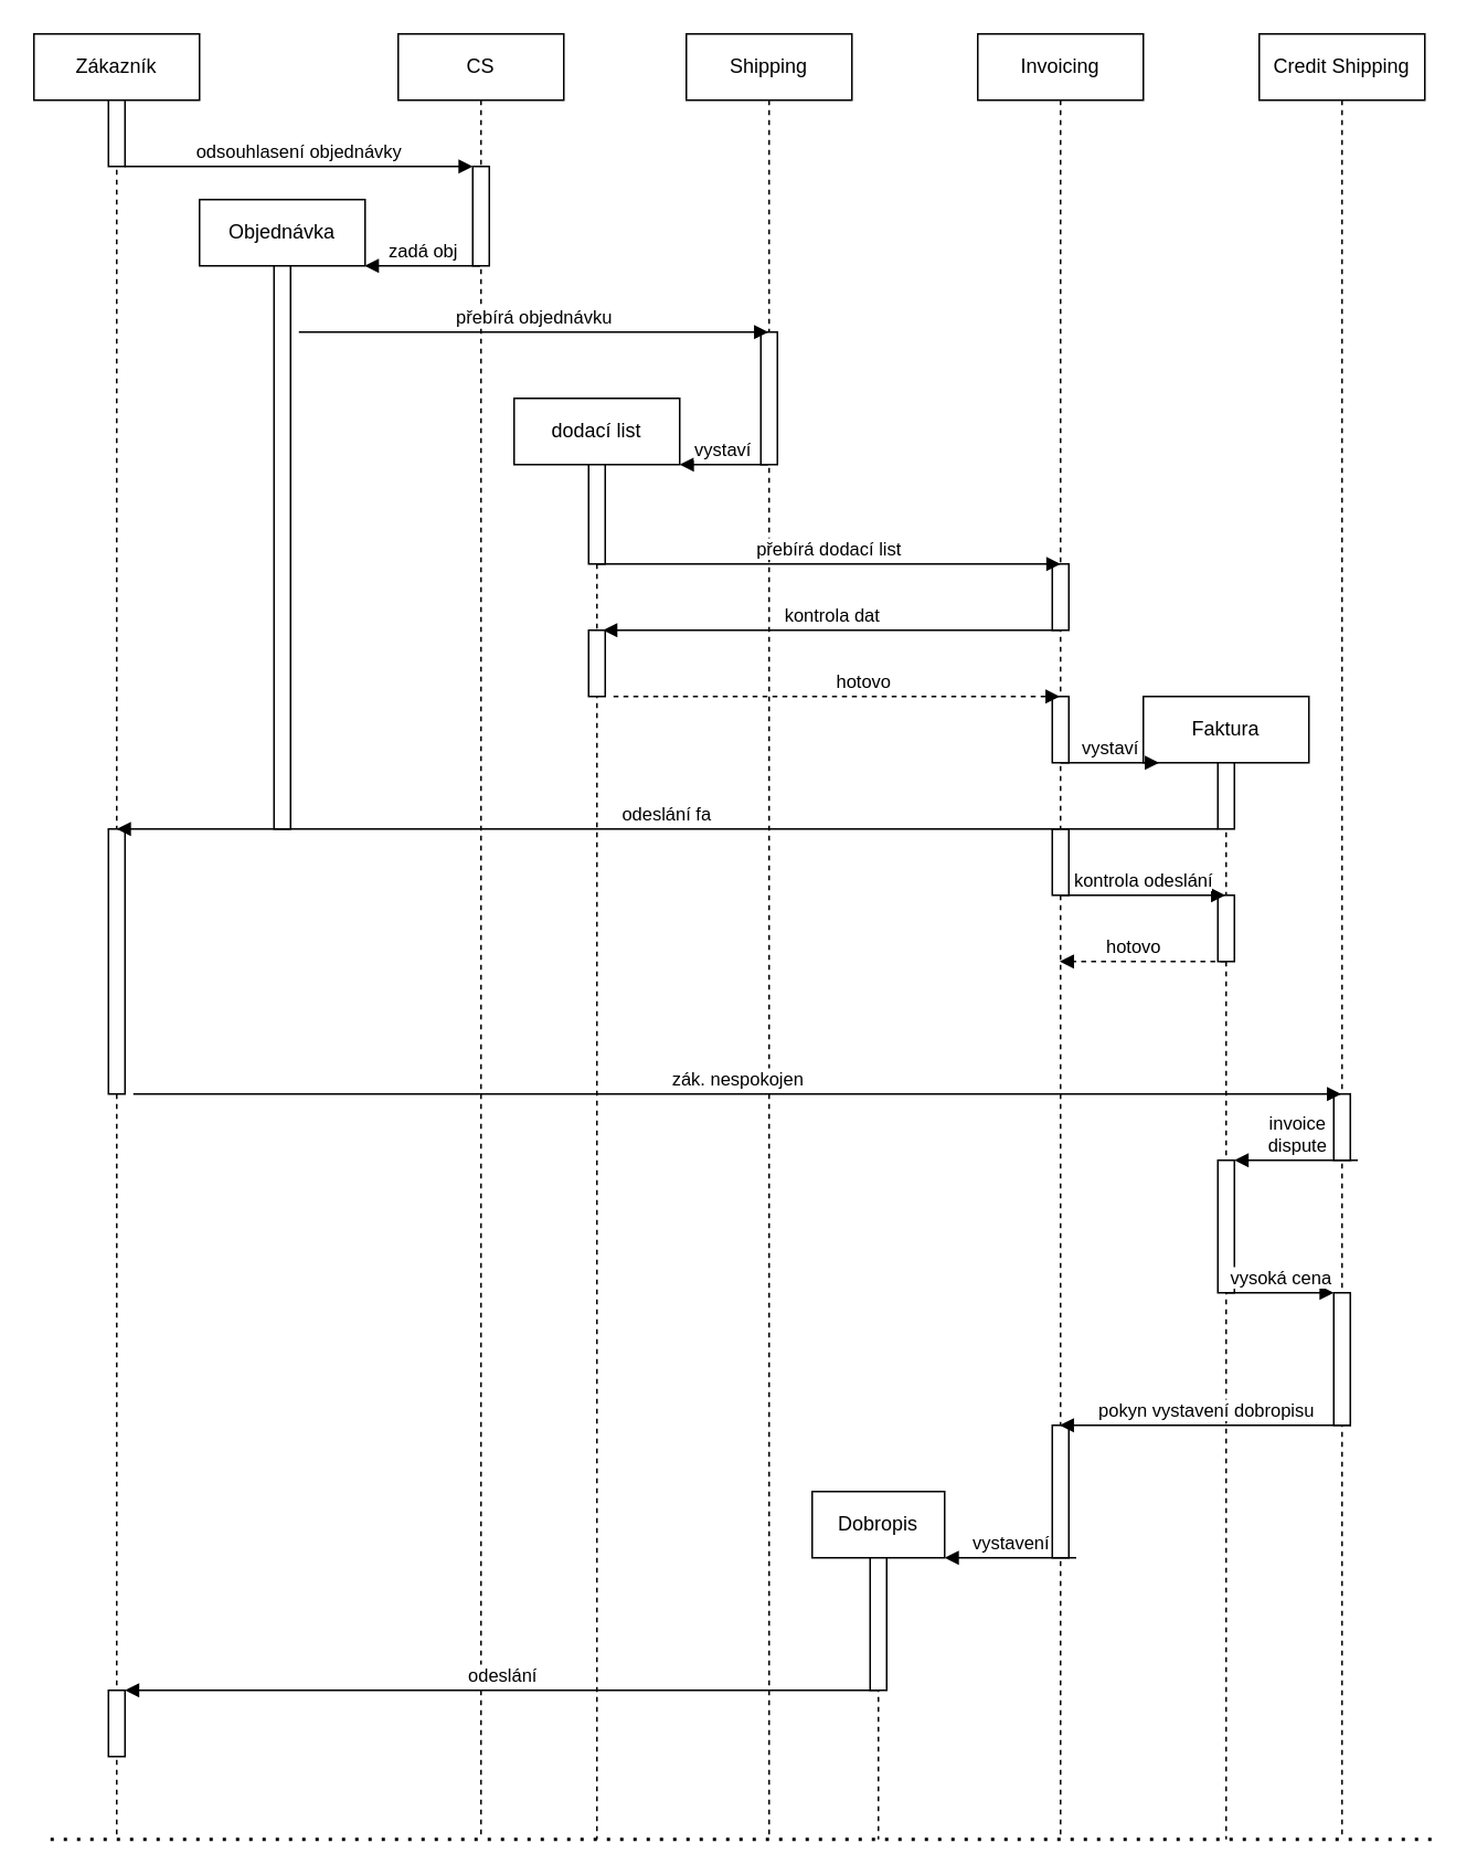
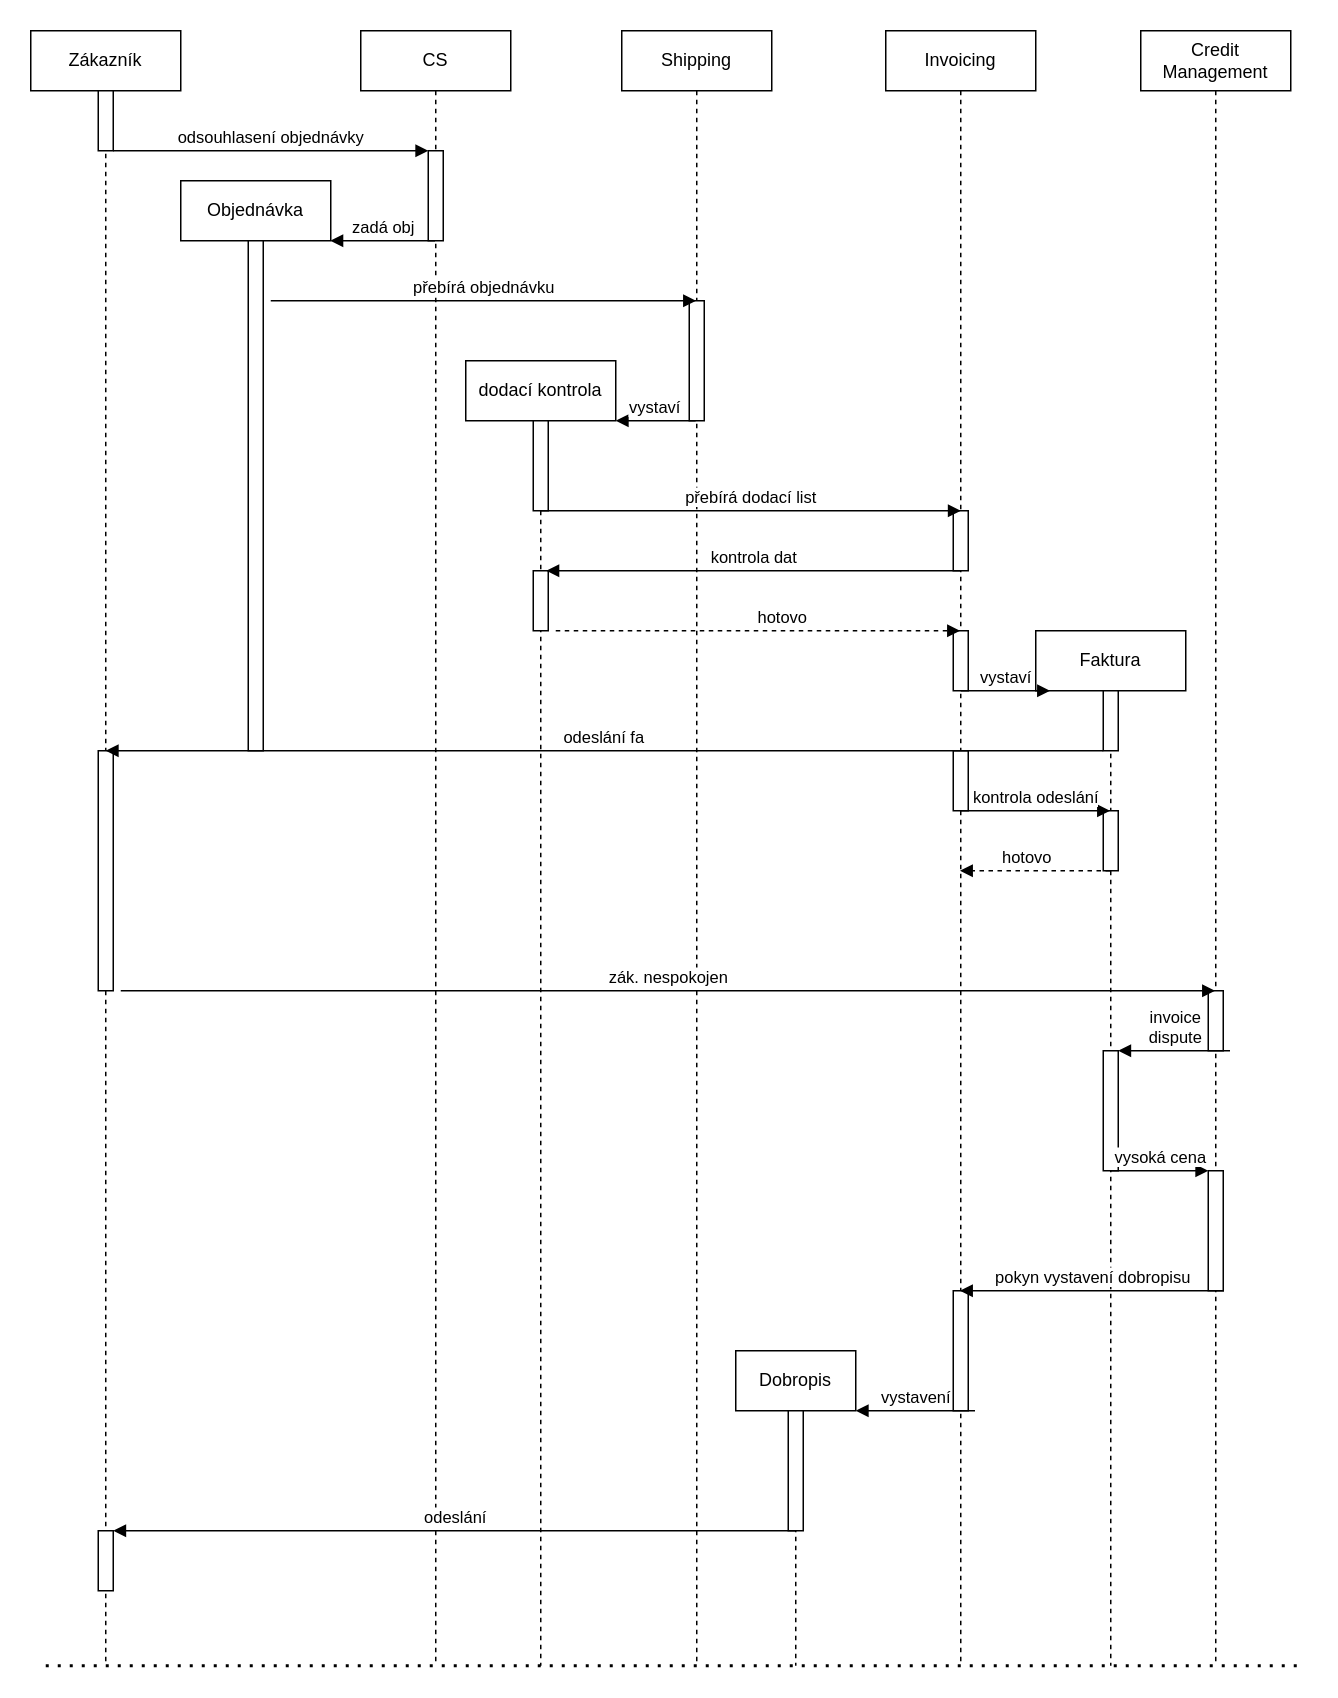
- <mxCell id="15" value="Credit Shipping" style="shape=umlLifeline;perimeter=lifelinePerimeter;whiteSpace=wrap;html=1;container=1;dropTarget=0;collapsible=0;recursiveResize=0;outlineConnect=0;portConstraint=eastwest;newEdgeStyle={&quot;curved&quot;:0,&quot;rounded&quot;:0};" parent="1" vertex="1"><mxGeometry x="760" y="20" width="100" height="1090" as="geometry" /></mxCell>
+ <mxCell id="15" value="Credit Management" style="shape=umlLifeline;perimeter=lifelinePerimeter;whiteSpace=wrap;html=1;container=1;dropTarget=0;collapsible=0;recursiveResize=0;outlineConnect=0;portConstraint=eastwest;newEdgeStyle={&quot;curved&quot;:0,&quot;rounded&quot;:0};" parent="1" vertex="1"><mxGeometry x="760" y="20" width="100" height="1090" as="geometry" /></mxCell>
- <mxCell id="23" value="dodací list" style="shape=umlLifeline;perimeter=lifelinePerimeter;whiteSpace=wrap;html=1;container=1;dropTarget=0;collapsible=0;recursiveResize=0;outlineConnect=0;portConstraint=eastwest;newEdgeStyle={&quot;curved&quot;:0,&quot;rounded&quot;:0};" parent="1" vertex="1"><mxGeometry x="310" y="240" width="100" height="870" as="geometry" /></mxCell>
+ <mxCell id="23" value="dodací kontrola" style="shape=umlLifeline;perimeter=lifelinePerimeter;whiteSpace=wrap;html=1;container=1;dropTarget=0;collapsible=0;recursiveResize=0;outlineConnect=0;portConstraint=eastwest;newEdgeStyle={&quot;curved&quot;:0,&quot;rounded&quot;:0};" parent="1" vertex="1"><mxGeometry x="310" y="240" width="100" height="870" as="geometry" /></mxCell>
